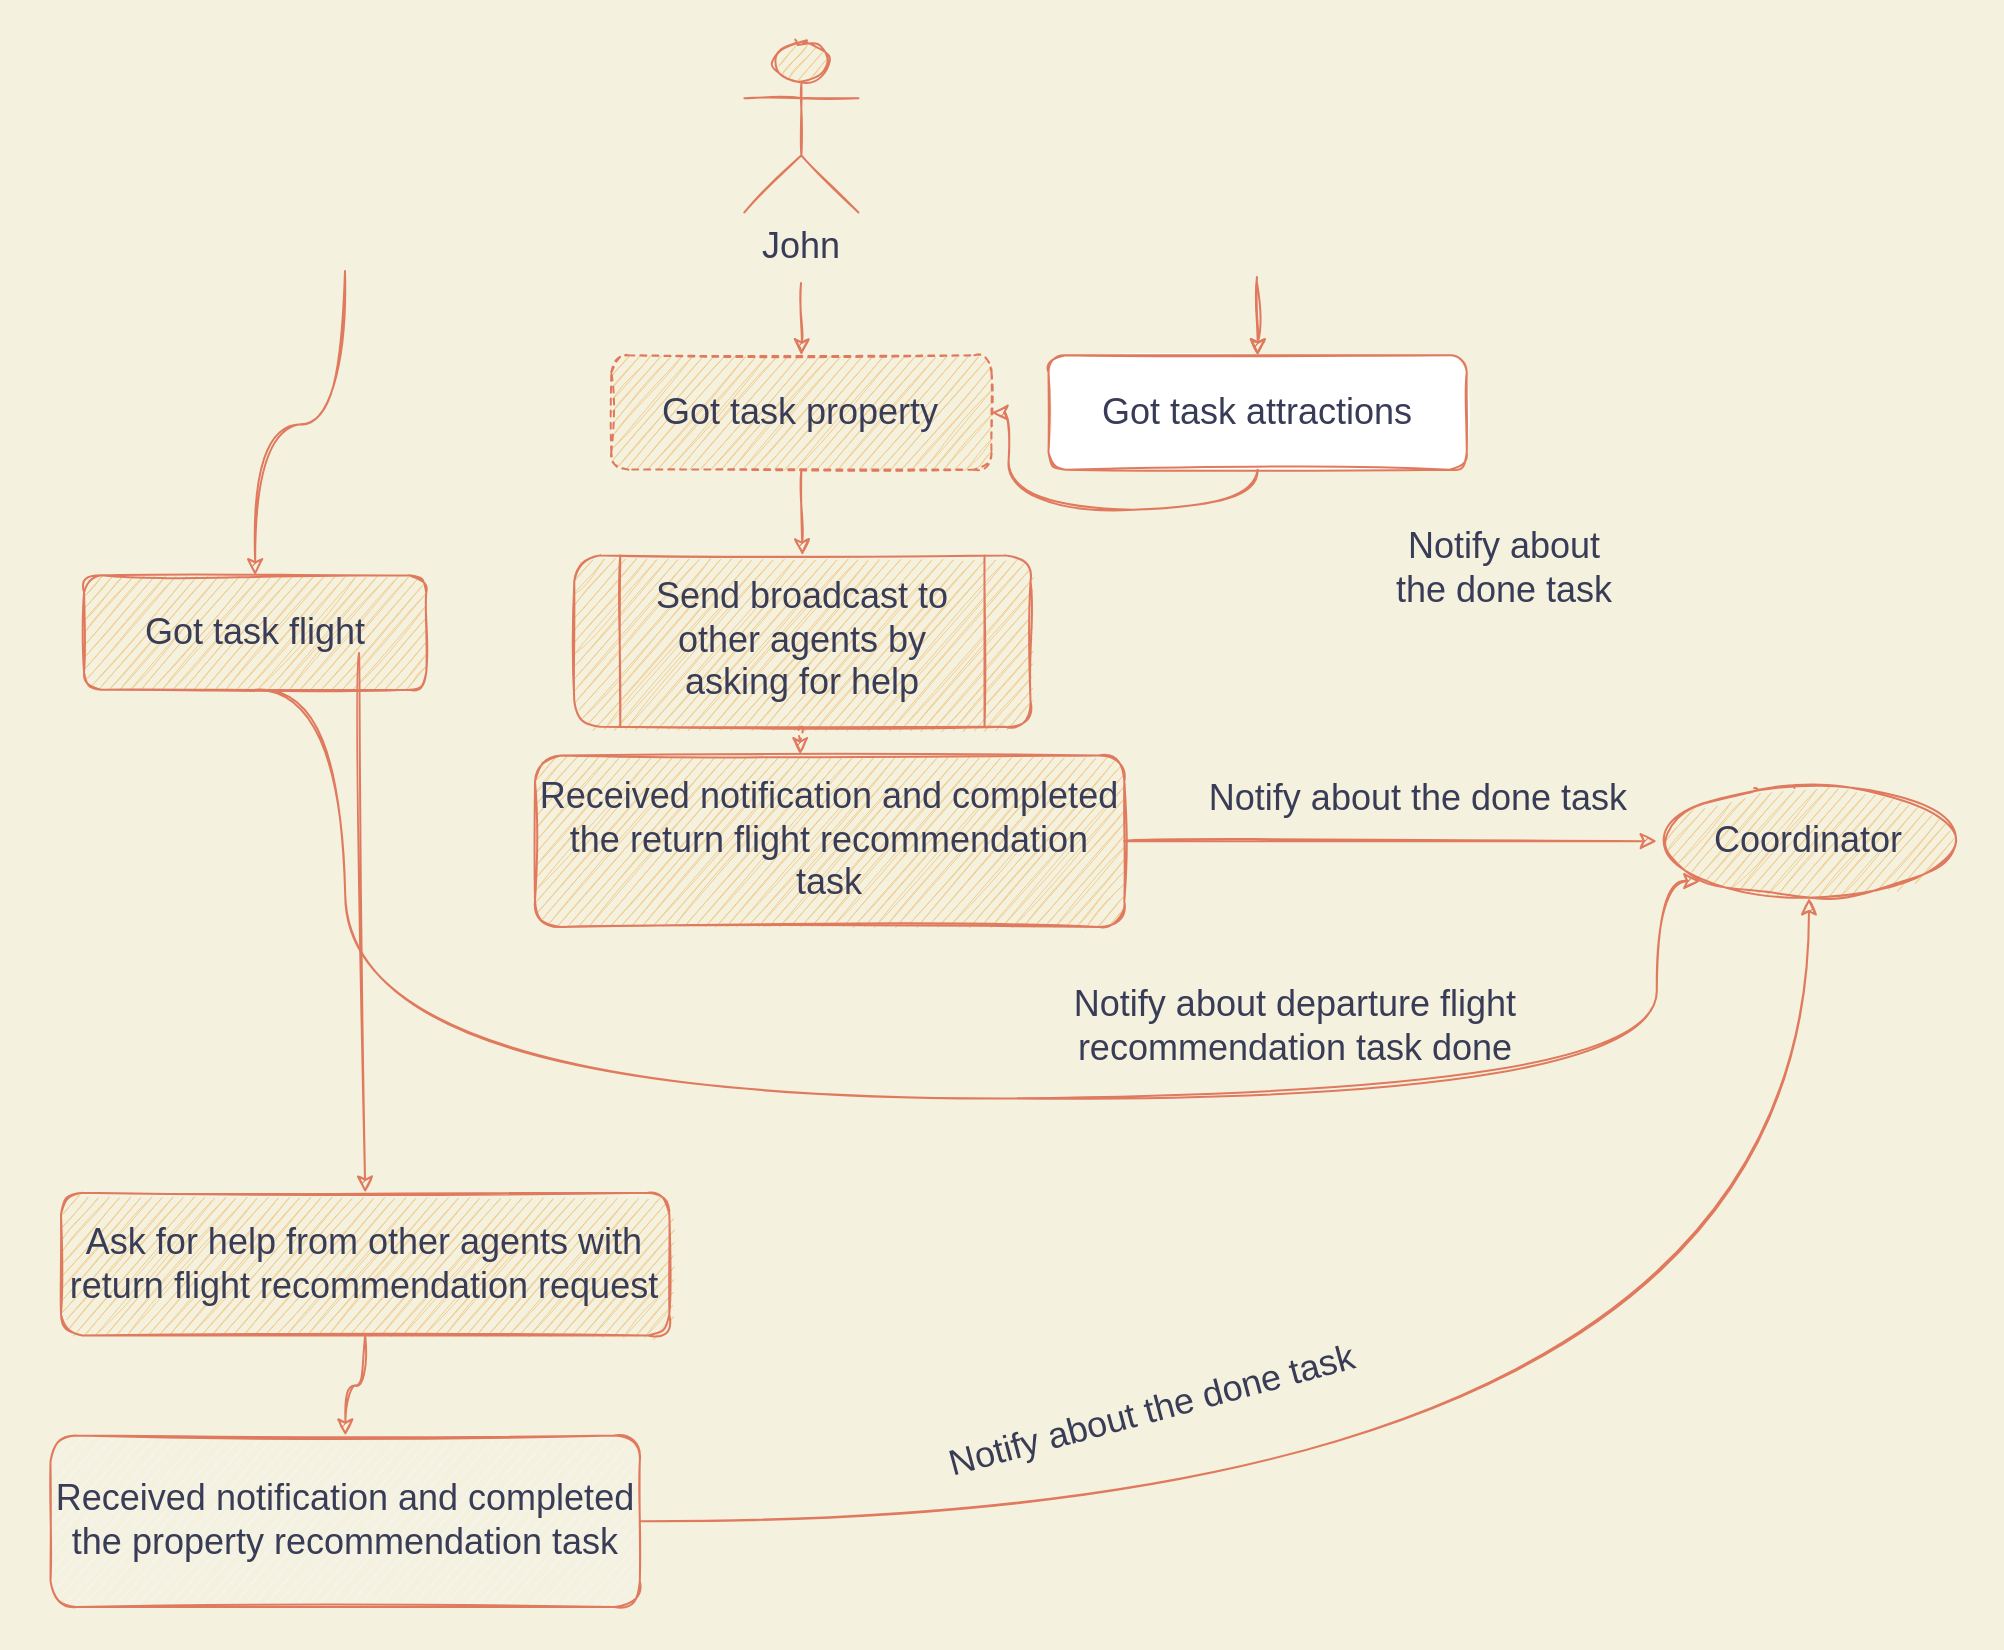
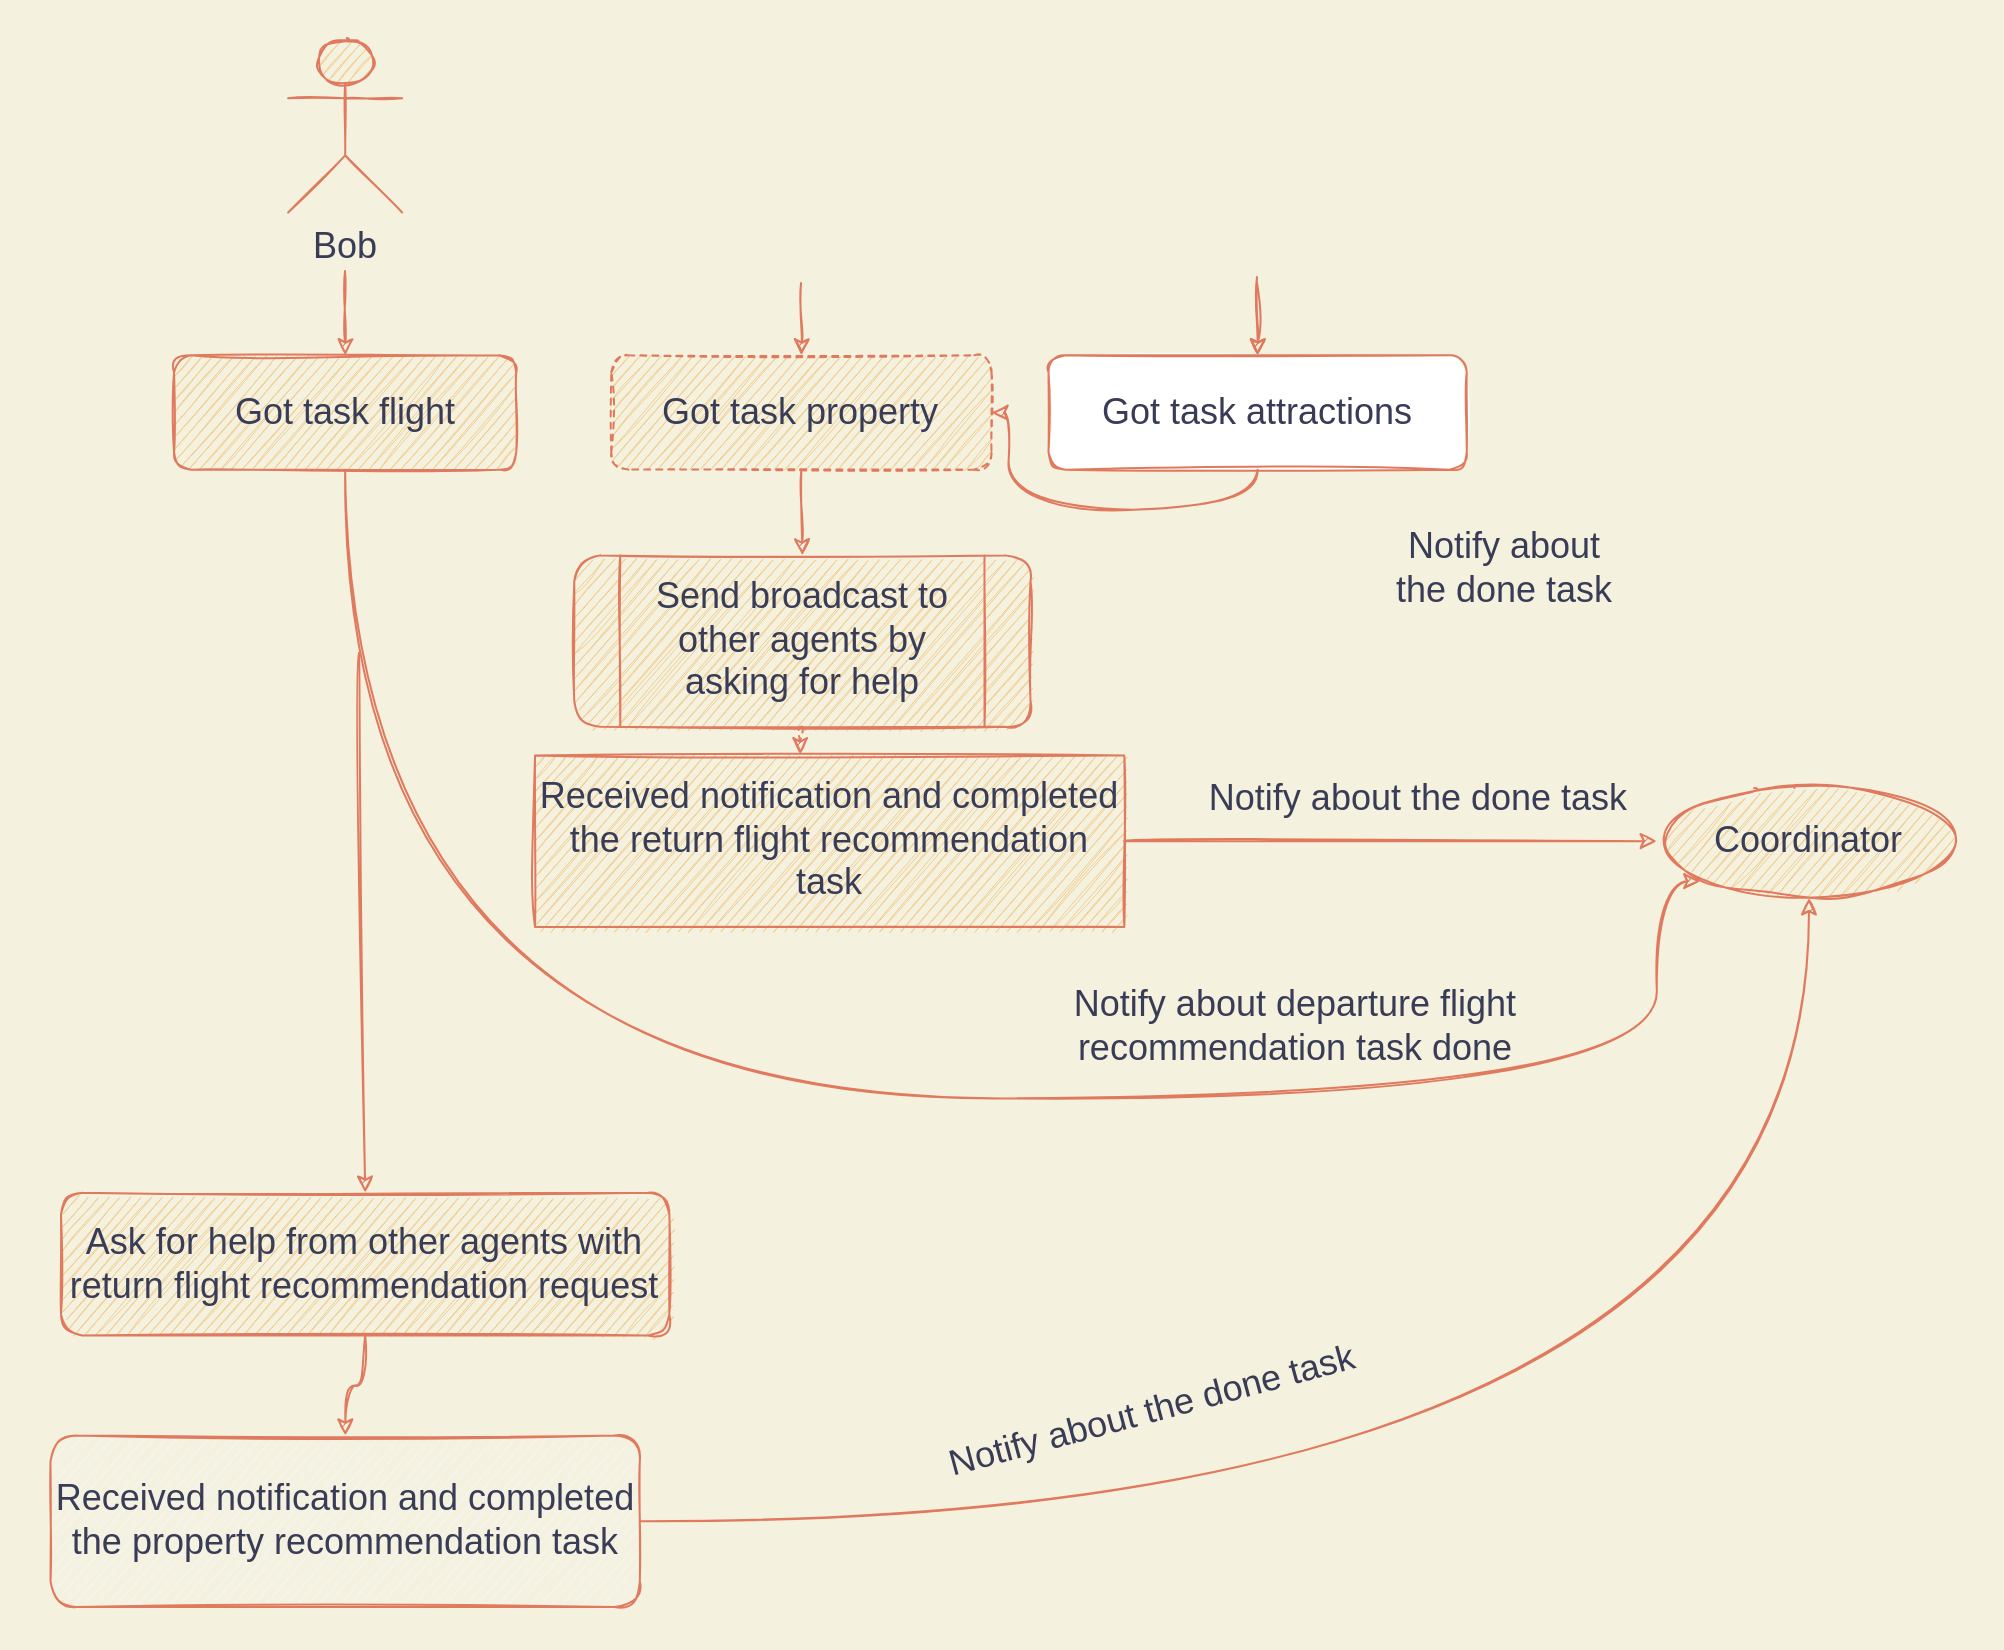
+ <mxCell id="3" value="&lt;font style=&quot;font-size: 18px;&quot;&gt;Bob&lt;/font&gt;" style="shape=umlActor;verticalLabelPosition=bottom;verticalAlign=top;html=1;outlineConnect=0;sketch=1;rounded=1;fillColor=#F2CC8F;strokeColor=#E07A5F;fontColor=#393C56;" vertex="1" parent="2"><mxGeometry x="123.564" width="57.03" height="85.73" as="geometry" /></mxCell>
- <mxCell id="4" value="&lt;font style=&quot;font-size: 18px;&quot;&gt;John&lt;/font&gt;" style="shape=umlActor;verticalLabelPosition=bottom;verticalAlign=top;html=1;outlineConnect=0;sketch=1;rounded=1;fillColor=#F2CC8F;strokeColor=#E07A5F;fontColor=#393C56;" vertex="1" parent="2"><mxGeometry x="351.683" width="57.03" height="85.73" as="geometry" /></mxCell>
- <mxCell id="6" value="&lt;font style=&quot;font-size: 18px;&quot;&gt;Got task flight&lt;/font&gt;" style="rounded=1;whiteSpace=wrap;html=1;sketch=1;fillColor=#F2CC8F;strokeColor=#E07A5F;fontColor=#393C56;" vertex="1" parent="2"><mxGeometry x="21.535" y="267.172" width="171.089" height="57.153" as="geometry" /></mxCell>
+ <mxCell id="6" value="&lt;font style=&quot;font-size: 18px;&quot;&gt;Got task flight&lt;/font&gt;" style="rounded=1;whiteSpace=wrap;html=1;sketch=1;fillColor=#F2CC8F;strokeColor=#E07A5F;fontColor=#393C56;" vertex="1" parent="2"><mxGeometry x="66.535" y="157.172" width="171.089" height="57.153" as="geometry" /></mxCell>
- <mxCell id="27" value="&lt;font style=&quot;font-size: 18px;&quot;&gt;Received notification and completed the return flight recommendation task&lt;/font&gt;" style="rounded=1;whiteSpace=wrap;html=1;sketch=1;fillColor=#F2CC8F;strokeColor=#E07A5F;fontColor=#393C56;" vertex="1" parent="2"><mxGeometry x="247.004" y="357.206" width="294.653" height="85.73" as="geometry" /></mxCell>
+ <mxCell id="27" value="&lt;font style=&quot;font-size: 18px;&quot;&gt;Received notification and completed the return flight recommendation task&lt;/font&gt;" style="whiteSpace=wrap;html=1;sketch=1;fillColor=#F2CC8F;strokeColor=#E07A5F;fontColor=#393C56;rounded=0;" vertex="1" parent="2"><mxGeometry x="247.004" y="357.206" width="294.653" height="85.73" as="geometry" /></mxCell>
